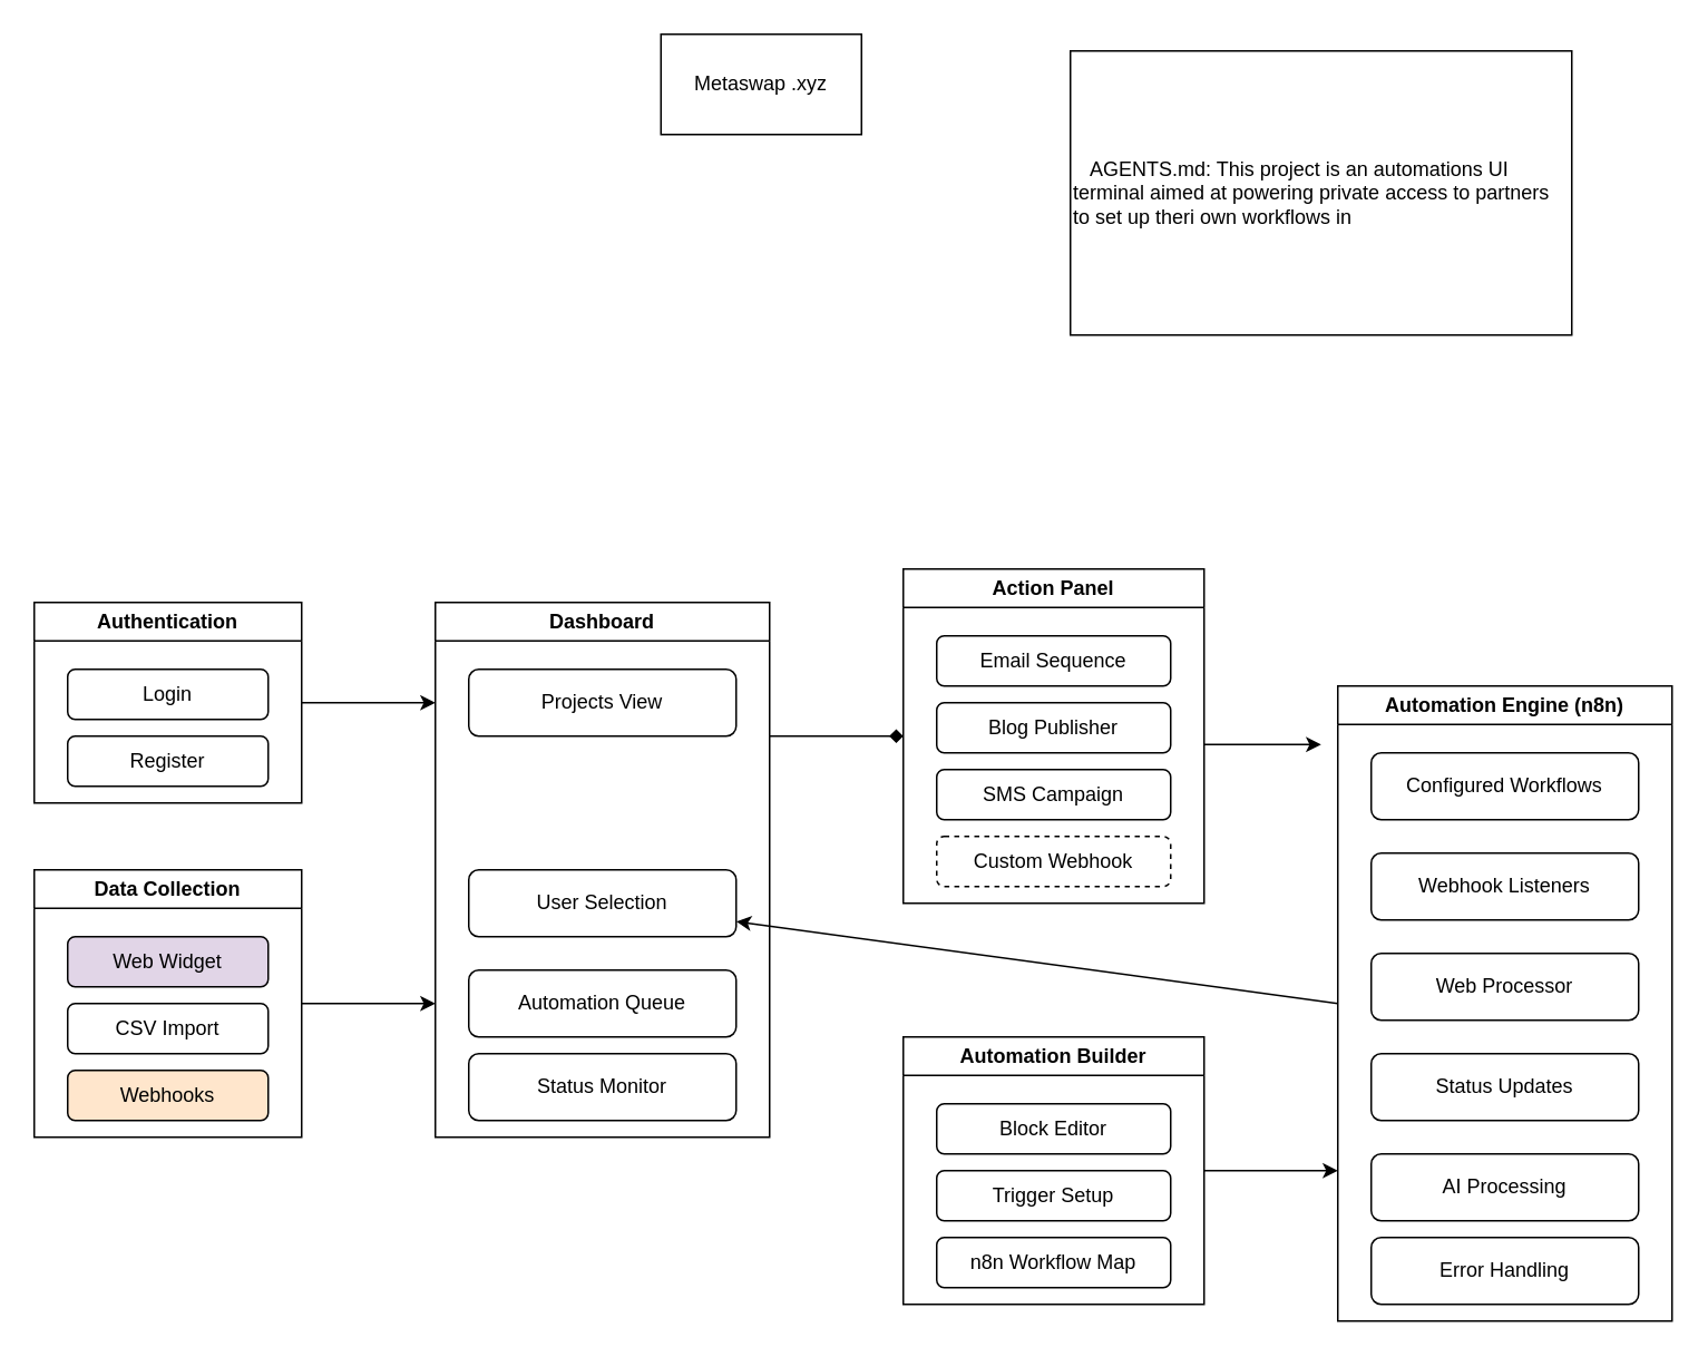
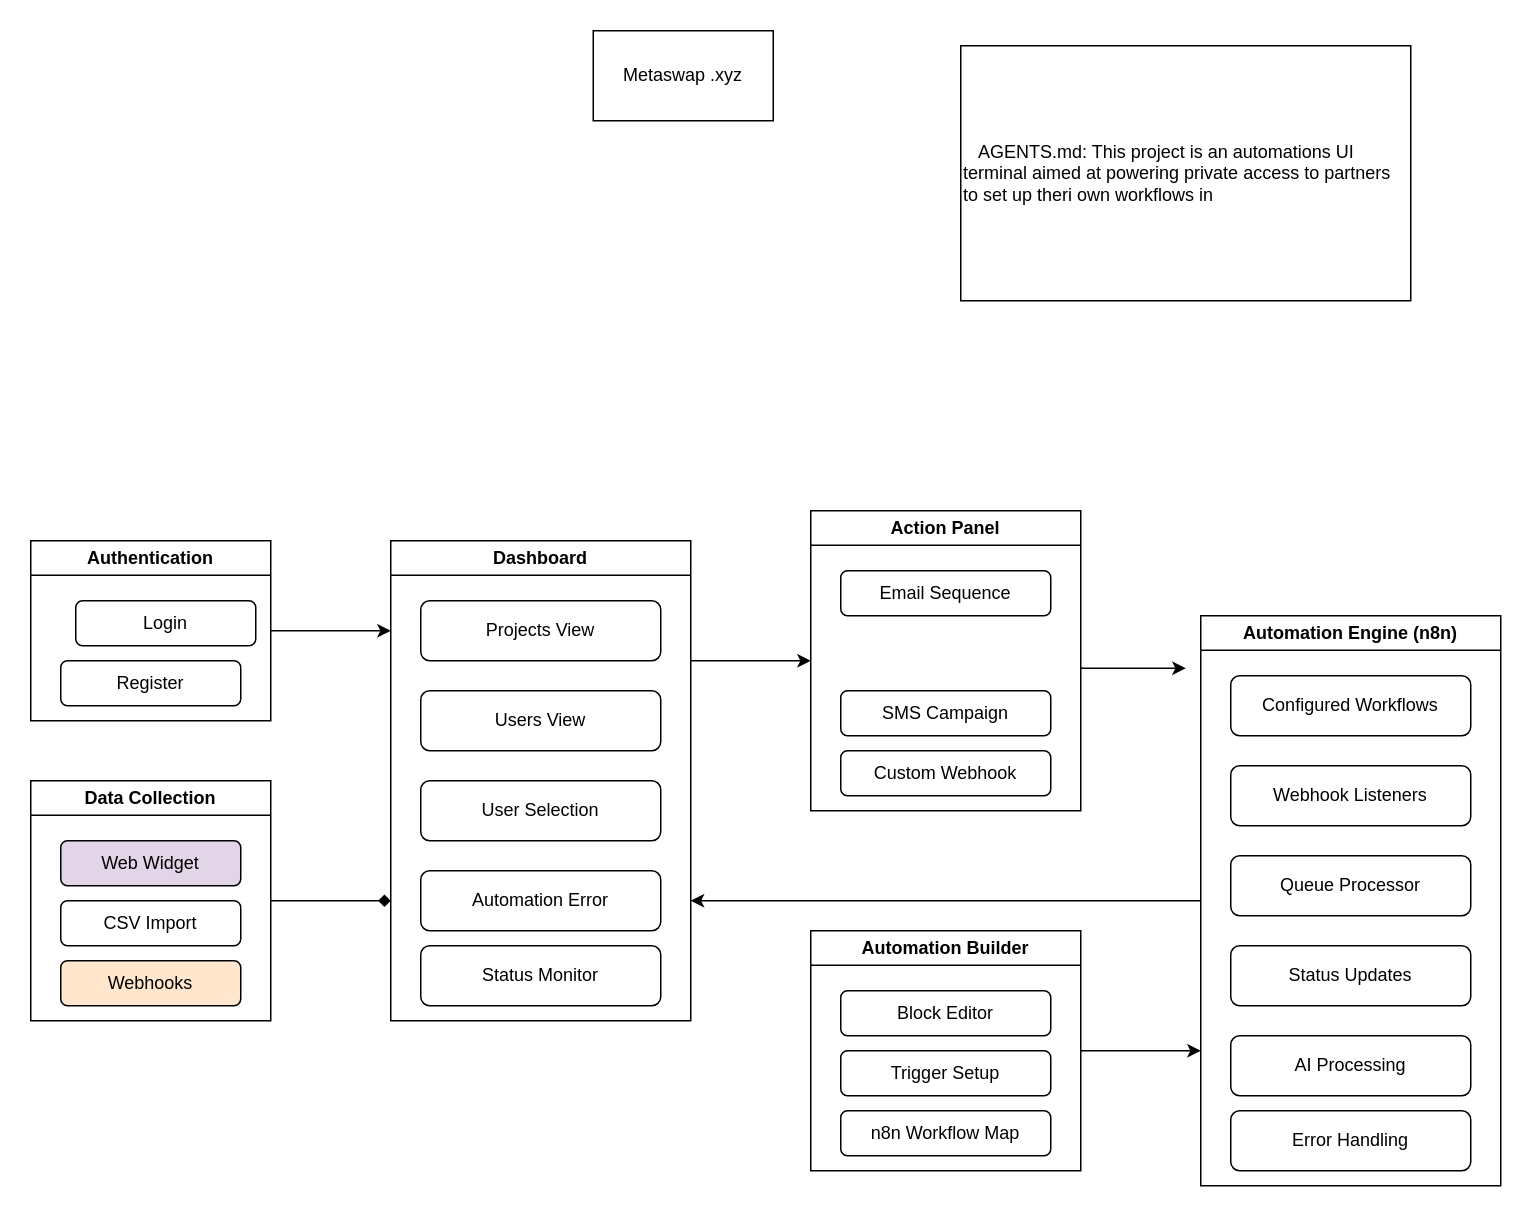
- <mxCell id="3" value="Login" style="rounded=1;whiteSpace=wrap;html=1;" vertex="1" parent="2"><mxGeometry x="20" y="40" width="120" height="30" as="geometry" /></mxCell>
+ <mxCell id="3" value="Login" style="rounded=1;whiteSpace=wrap;html=1;" vertex="1" parent="2"><mxGeometry x="30" y="40" width="120" height="30" as="geometry" /></mxCell>
- <mxCell id="17" value="Blog Publisher" style="rounded=1;whiteSpace=wrap;html=1;" vertex="1" parent="15"><mxGeometry x="20" y="80" width="140" height="30" as="geometry" /></mxCell>
- <mxCell id="33" value="" style="endArrow=diamond;html=1;exitX=1;exitY=0.25;exitDx=0;exitDy=0;entryX=0;entryY=0.5;entryDx=0;entryDy=0;" edge="1" parent="1" source="9" target="15"><mxGeometry width="50" height="50" relative="1" as="geometry" /></mxCell>
+ <mxCell id="33" value="" style="endArrow=classic;html=1;exitX=1;exitY=0.25;exitDx=0;exitDy=0;entryX=0;entryY=0.5;entryDx=0;entryDy=0;" edge="1" parent="1" source="9" target="15"><mxGeometry width="50" height="50" relative="1" as="geometry" /></mxCell>
+ <mxCell id="11" value="Users View" style="rounded=1;whiteSpace=wrap;html=1;" vertex="1" parent="9"><mxGeometry x="20" y="100" width="160" height="40" as="geometry" /></mxCell>
- <mxCell id="19" value="Custom Webhook" style="rounded=1;whiteSpace=wrap;html=1;dashed=1;" vertex="1" parent="15"><mxGeometry x="20" y="160" width="140" height="30" as="geometry" /></mxCell>
+ <mxCell id="19" value="Custom Webhook" style="rounded=1;whiteSpace=wrap;html=1;" vertex="1" parent="15"><mxGeometry x="20" y="160" width="140" height="30" as="geometry" /></mxCell>
- <mxCell id="36" value="" style="endArrow=classic;html=1;exitX=0;exitY=0.5;exitDx=0;exitDy=0;" edge="1" parent="1" source="24" target="12"><mxGeometry width="50" height="50" relative="1" as="geometry" /></mxCell>
+ <mxCell id="36" value="" style="endArrow=classic;html=1;exitX=0;exitY=0.5;exitDx=0;exitDy=0;entryX=1;entryY=0.75;entryDx=0;entryDy=0;" edge="1" parent="1" source="24" target="9"><mxGeometry width="50" height="50" relative="1" as="geometry" /></mxCell>
- <mxCell id="27" value="Web Processor" style="rounded=1;whiteSpace=wrap;html=1;" vertex="1" parent="24"><mxGeometry x="20" y="160" width="160" height="40" as="geometry" /></mxCell>
+ <mxCell id="27" value="Queue Processor" style="rounded=1;whiteSpace=wrap;html=1;" vertex="1" parent="24"><mxGeometry x="20" y="160" width="160" height="40" as="geometry" /></mxCell>
- <mxCell id="32" value="" style="endArrow=classic;html=1;exitX=1;exitY=0.5;exitDx=0;exitDy=0;entryX=0;entryY=0.75;entryDx=0;entryDy=0;" edge="1" parent="1" source="5" target="9"><mxGeometry width="50" height="50" relative="1" as="geometry" /></mxCell>
+ <mxCell id="32" value="" style="endArrow=diamond;html=1;exitX=1;exitY=0.5;exitDx=0;exitDy=0;entryX=0;entryY=0.75;entryDx=0;entryDy=0;" edge="1" parent="1" source="5" target="9"><mxGeometry width="50" height="50" relative="1" as="geometry" /></mxCell>
- <mxCell id="13" value="Automation Queue" style="rounded=1;whiteSpace=wrap;html=1;" vertex="1" parent="9"><mxGeometry x="20" y="220" width="160" height="40" as="geometry" /></mxCell>
+ <mxCell id="13" value="Automation Error" style="rounded=1;whiteSpace=wrap;html=1;" vertex="1" parent="9"><mxGeometry x="20" y="220" width="160" height="40" as="geometry" /></mxCell>
